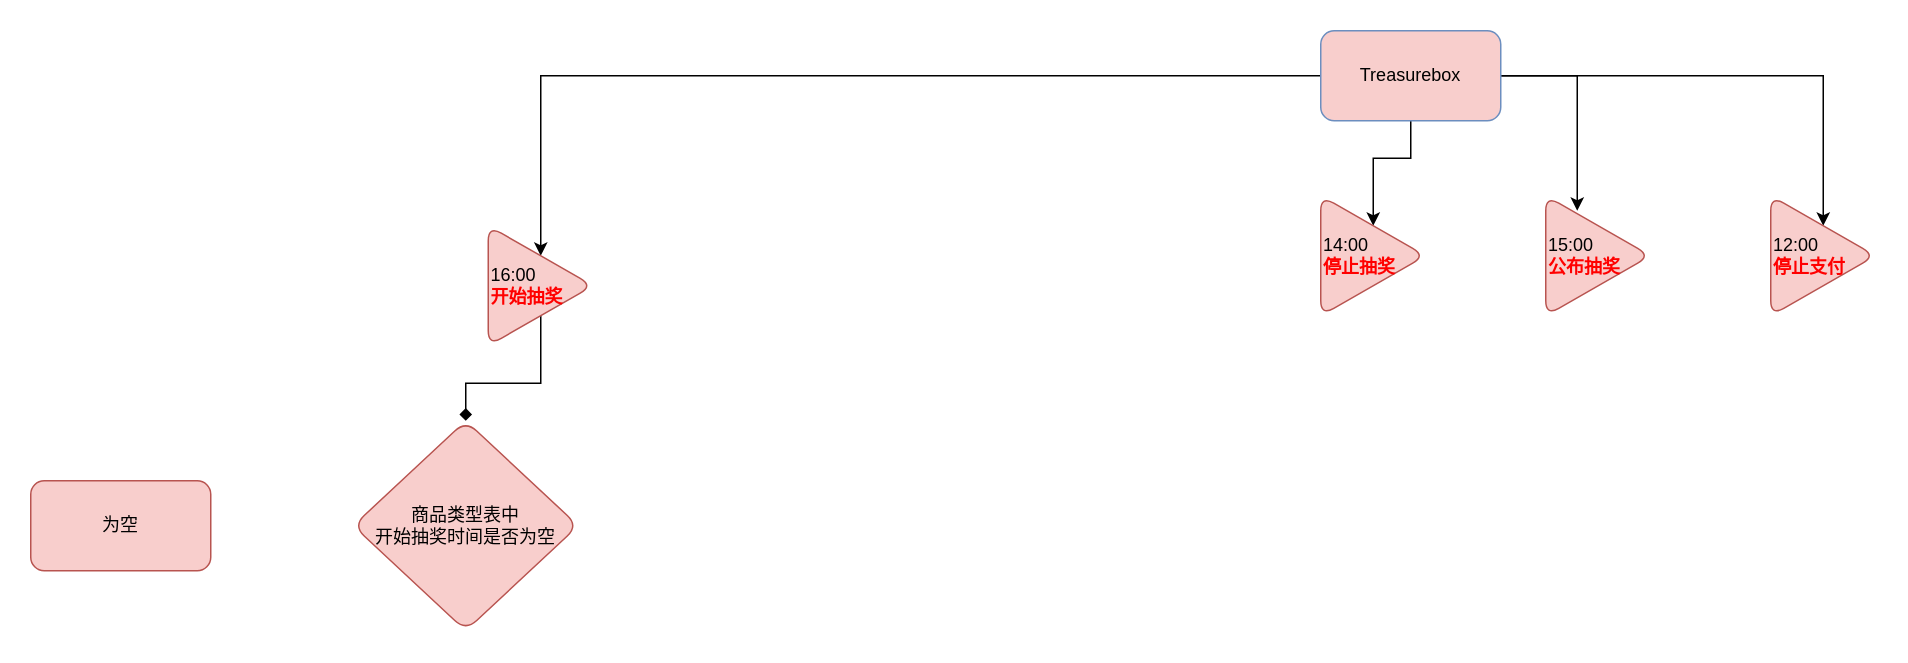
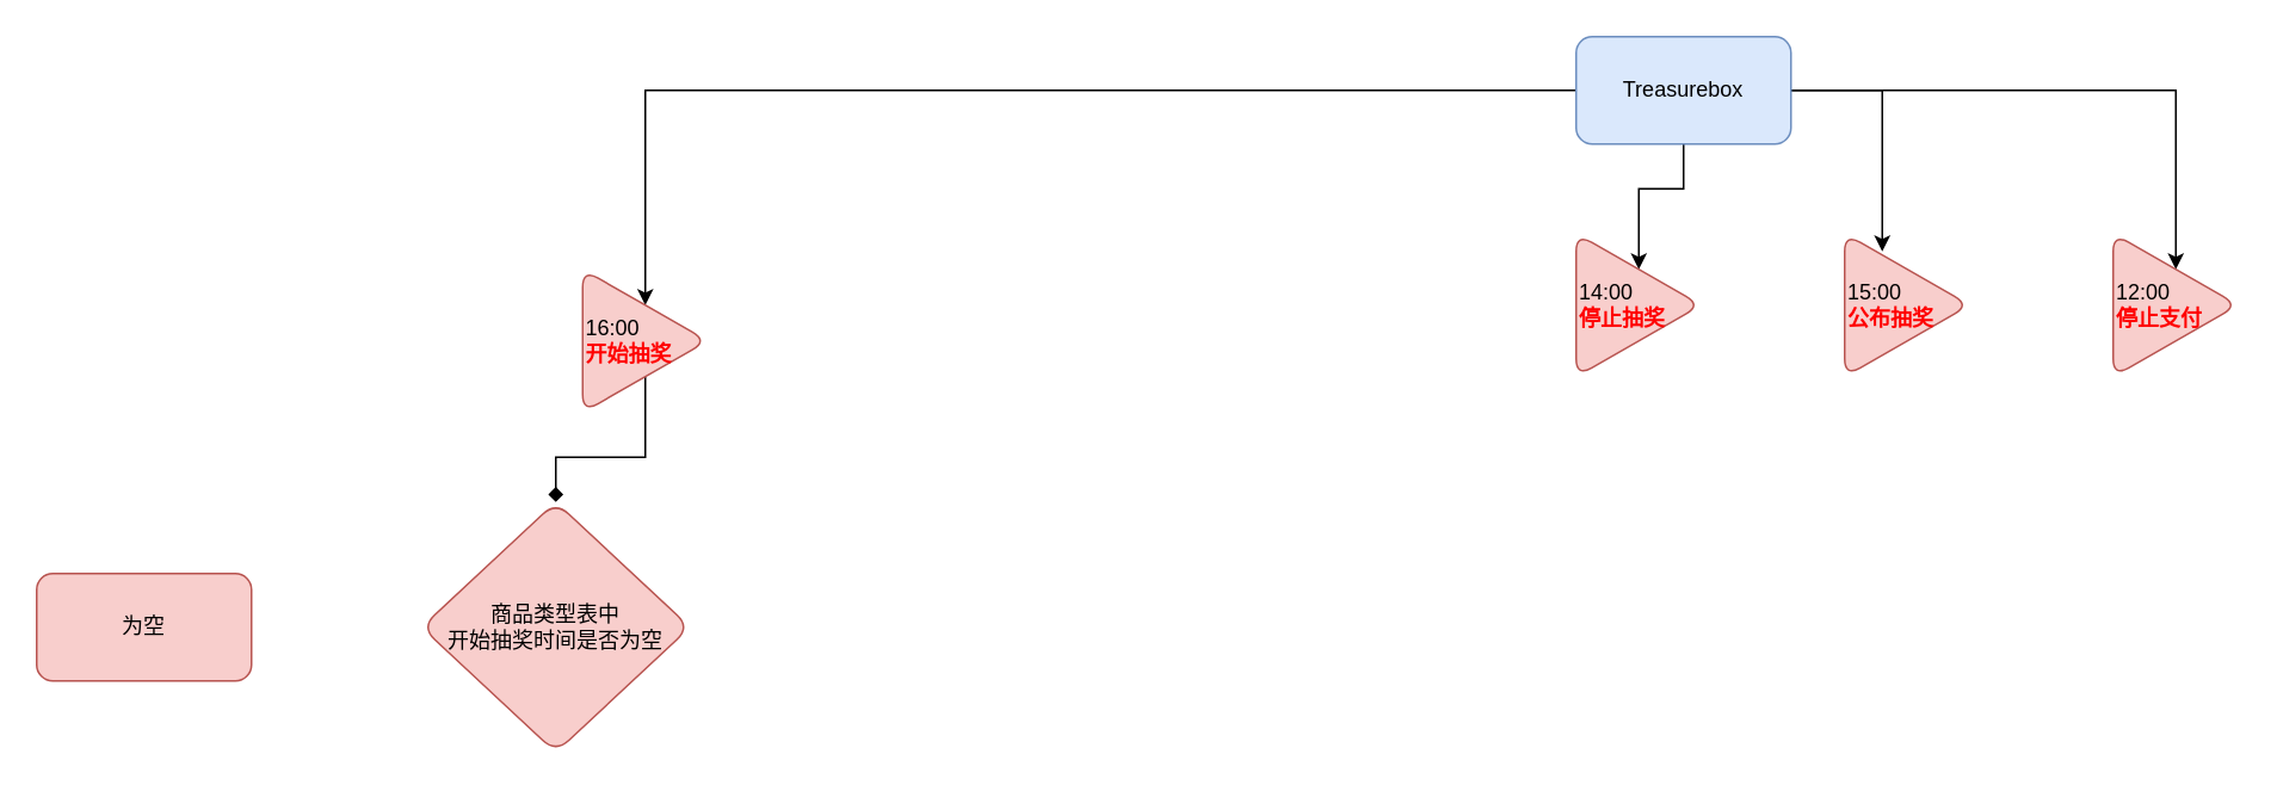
- <mxCell id="6" value="Treasurebox" style="rounded=1;whiteSpace=wrap;html=1;fillColor=#f8cecc;strokeColor=#6c8ebf;" vertex="1" parent="1"><mxGeometry x="880" y="20" width="120" height="60" as="geometry" /></mxCell>
+ <mxCell id="6" value="Treasurebox" style="rounded=1;whiteSpace=wrap;html=1;fillColor=#dae8fc;strokeColor=#6c8ebf;" vertex="1" parent="1"><mxGeometry x="880" y="20" width="120" height="60" as="geometry" /></mxCell>
